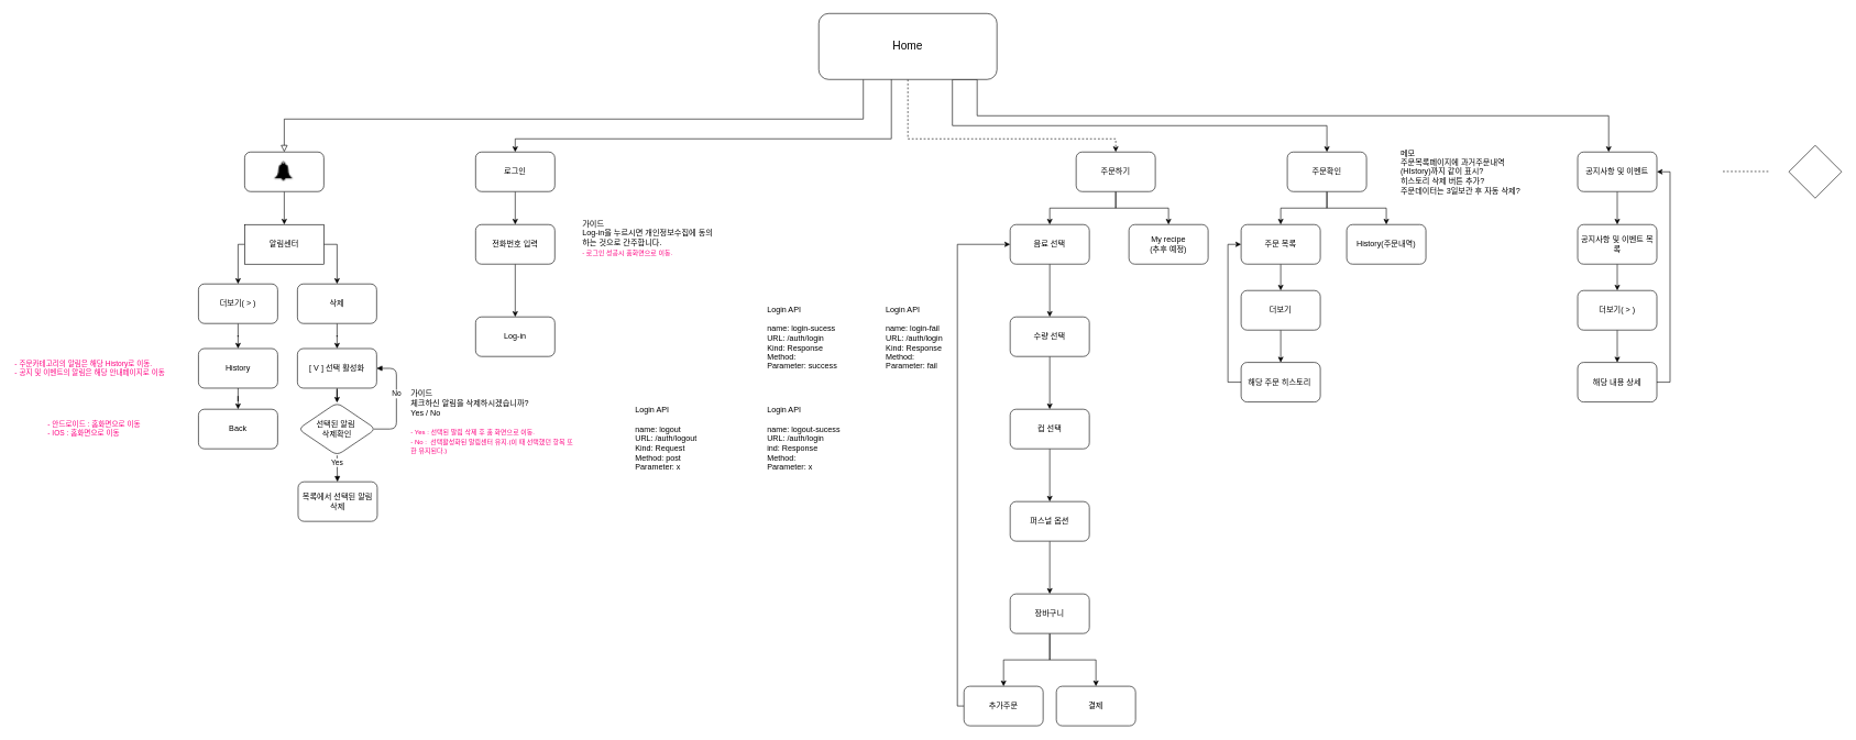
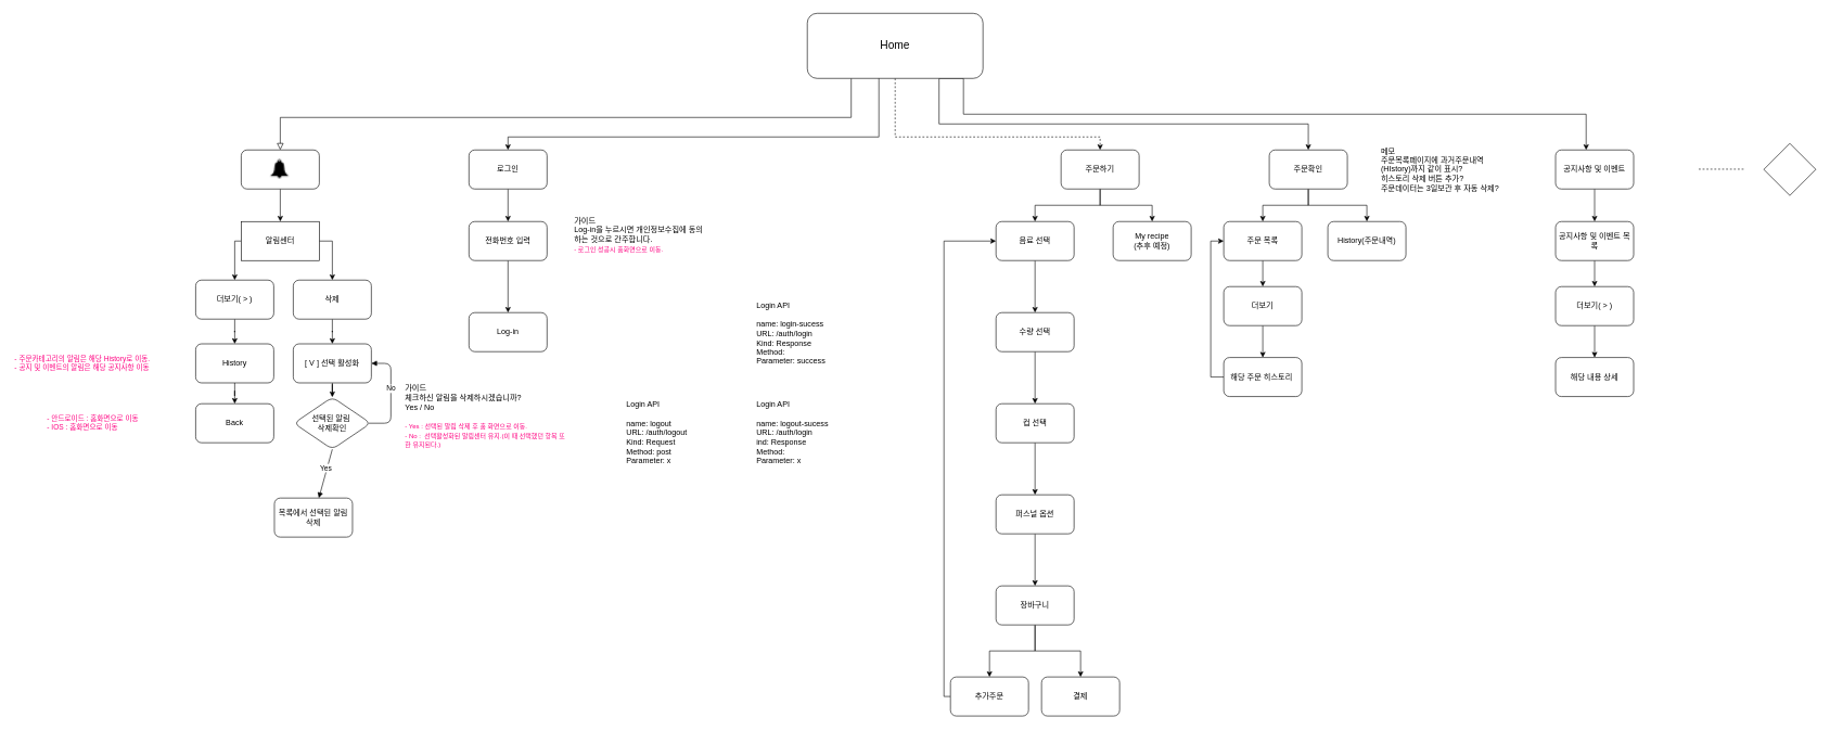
- <mxCell id="38" value="Login API&lt;br&gt;&lt;br&gt;name: login-fail&lt;br&gt;URL: /auth/login&lt;br&gt;Kind: Response&lt;br&gt;Method:&lt;br&gt;Parameter: fail" style="text;html=1;strokeColor=none;fillColor=none;align=left;verticalAlign=middle;whiteSpace=wrap;rounded=0;" vertex="1" parent="1"><mxGeometry x="1340" y="457" width="190" height="110" as="geometry" /></mxCell>
- <mxCell id="26" value="&lt;font color=&quot;#ff0080&quot; style=&quot;font-size: 11px;&quot;&gt;- 주문카테고리의 알림은 해당 History로 이동.&lt;br style=&quot;font-size: 11px;&quot;&gt;&lt;/font&gt;&lt;div style=&quot;font-size: 11px;&quot;&gt;&lt;span style=&quot;font-size: 11px;&quot;&gt;&lt;font color=&quot;#ff0080&quot; style=&quot;font-size: 11px;&quot;&gt;- 공지 및 이벤트의 알림은 해당 안내페이지로 이동&lt;/font&gt;&lt;/span&gt;&lt;/div&gt;" style="text;html=1;strokeColor=none;fillColor=none;align=left;verticalAlign=middle;whiteSpace=wrap;rounded=0;fontSize=11;" vertex="1" parent="1"><mxGeometry x="20" y="549" width="290" height="18" as="geometry" /></mxCell>
+ <mxCell id="26" value="&lt;font color=&quot;#ff0080&quot; style=&quot;font-size: 11px;&quot;&gt;- 주문카테고리의 알림은 해당 History로 이동.&lt;br style=&quot;font-size: 11px;&quot;&gt;&lt;/font&gt;&lt;div style=&quot;font-size: 11px;&quot;&gt;&lt;span style=&quot;font-size: 11px;&quot;&gt;&lt;font color=&quot;#ff0080&quot; style=&quot;font-size: 11px;&quot;&gt;- 공지 및 이벤트의 알림은 해당 공지사항 이동&lt;/font&gt;&lt;/span&gt;&lt;/div&gt;" style="text;html=1;strokeColor=none;fillColor=none;align=left;verticalAlign=middle;whiteSpace=wrap;rounded=0;fontSize=11;" vertex="1" parent="1"><mxGeometry x="20" y="549" width="290" height="18" as="geometry" /></mxCell>
- <mxCell id="75" style="edgeStyle=orthogonalEdgeStyle;rounded=0;orthogonalLoop=1;jettySize=auto;html=1;entryX=1;entryY=0.5;entryDx=0;entryDy=0;" edge="1" parent="1" source="76" target="70"><mxGeometry relative="1" as="geometry"><Array as="points"><mxPoint x="2530" y="579" /><mxPoint x="2530" y="260" /></Array></mxGeometry></mxCell>
- <mxCell id="34" value="목록에서 선택된 알림 삭제" style="rounded=1;whiteSpace=wrap;html=1;" vertex="1" parent="1"><mxGeometry x="451" y="730" width="120" height="60" as="geometry" /></mxCell>
+ <mxCell id="34" value="목록에서 선택된 알림 삭제" style="rounded=1;whiteSpace=wrap;html=1;" vertex="1" parent="1"><mxGeometry x="421" y="765" width="120" height="60" as="geometry" /></mxCell>
